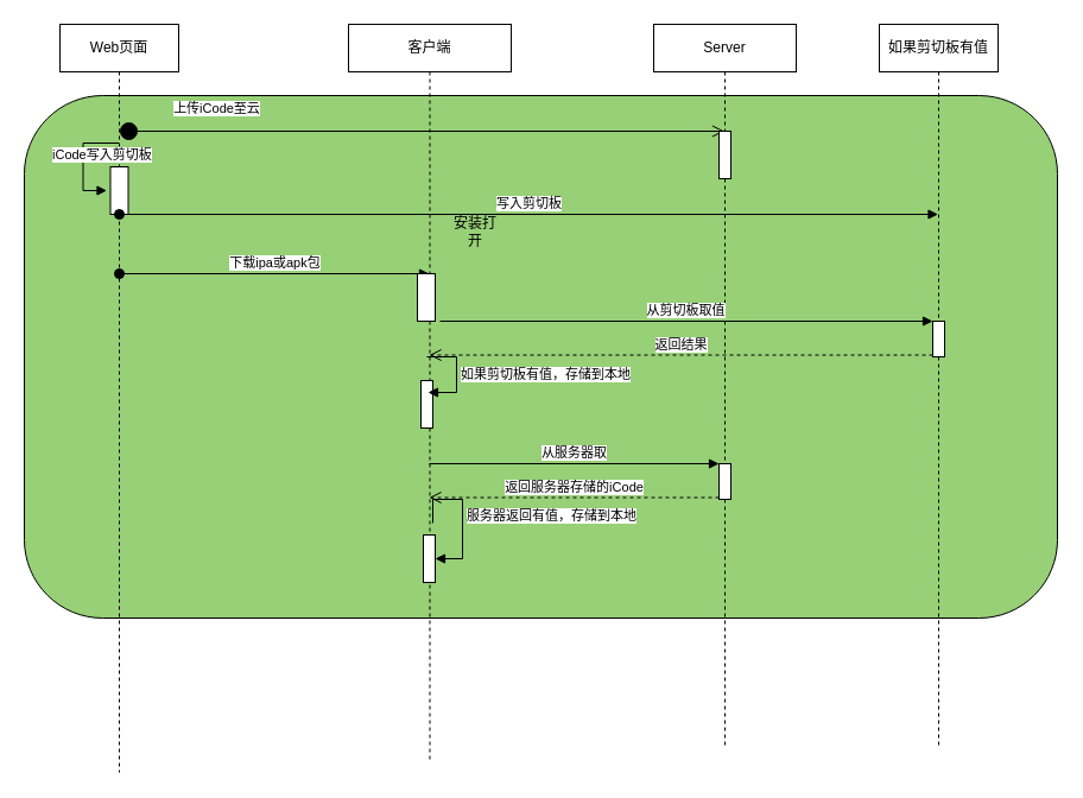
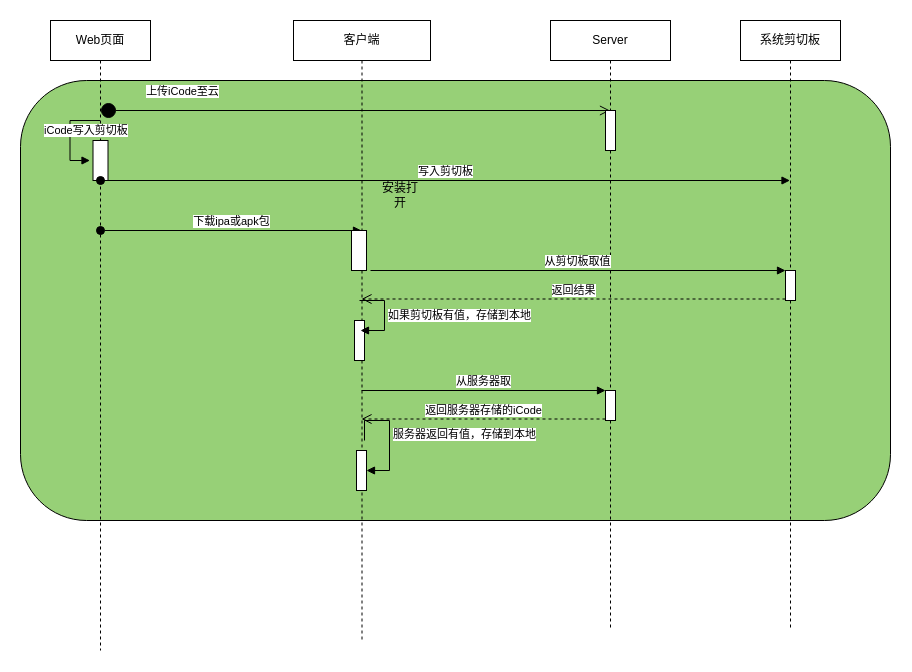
- <mxCell id="19" value="如果剪切板有值" style="shape=umlLifeline;perimeter=lifelinePerimeter;whiteSpace=wrap;html=1;container=1;collapsible=0;recursiveResize=0;outlineConnect=0;" vertex="1" parent="1"><mxGeometry x="740" y="20" width="100" height="610" as="geometry" /></mxCell>
+ <mxCell id="19" value="系统剪切板" style="shape=umlLifeline;perimeter=lifelinePerimeter;whiteSpace=wrap;html=1;container=1;collapsible=0;recursiveResize=0;outlineConnect=0;" vertex="1" parent="1"><mxGeometry x="740" y="20" width="100" height="610" as="geometry" /></mxCell>
